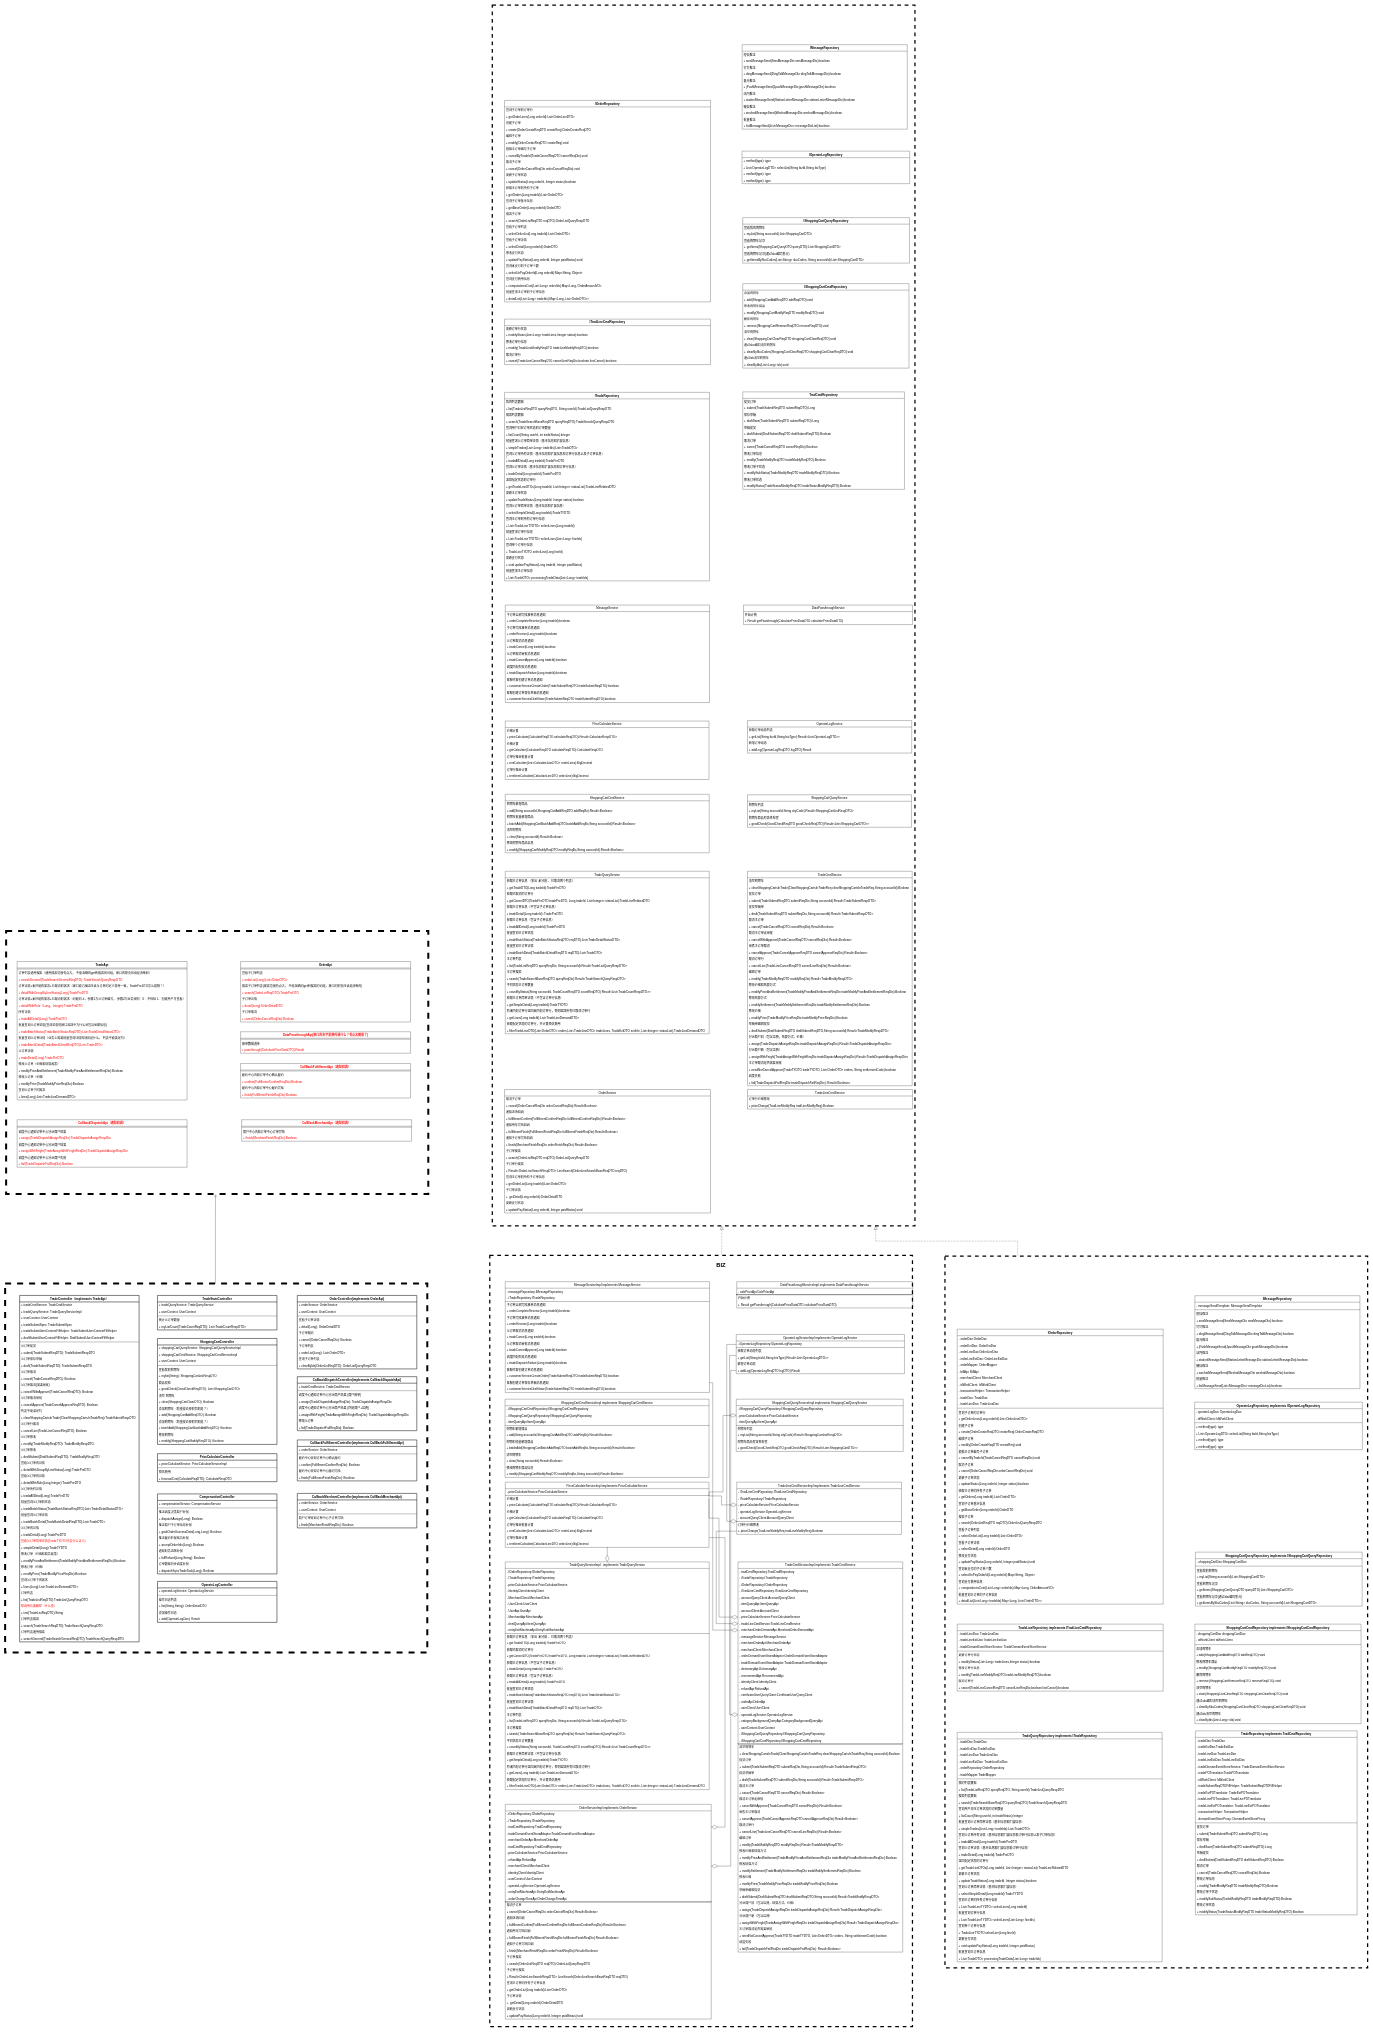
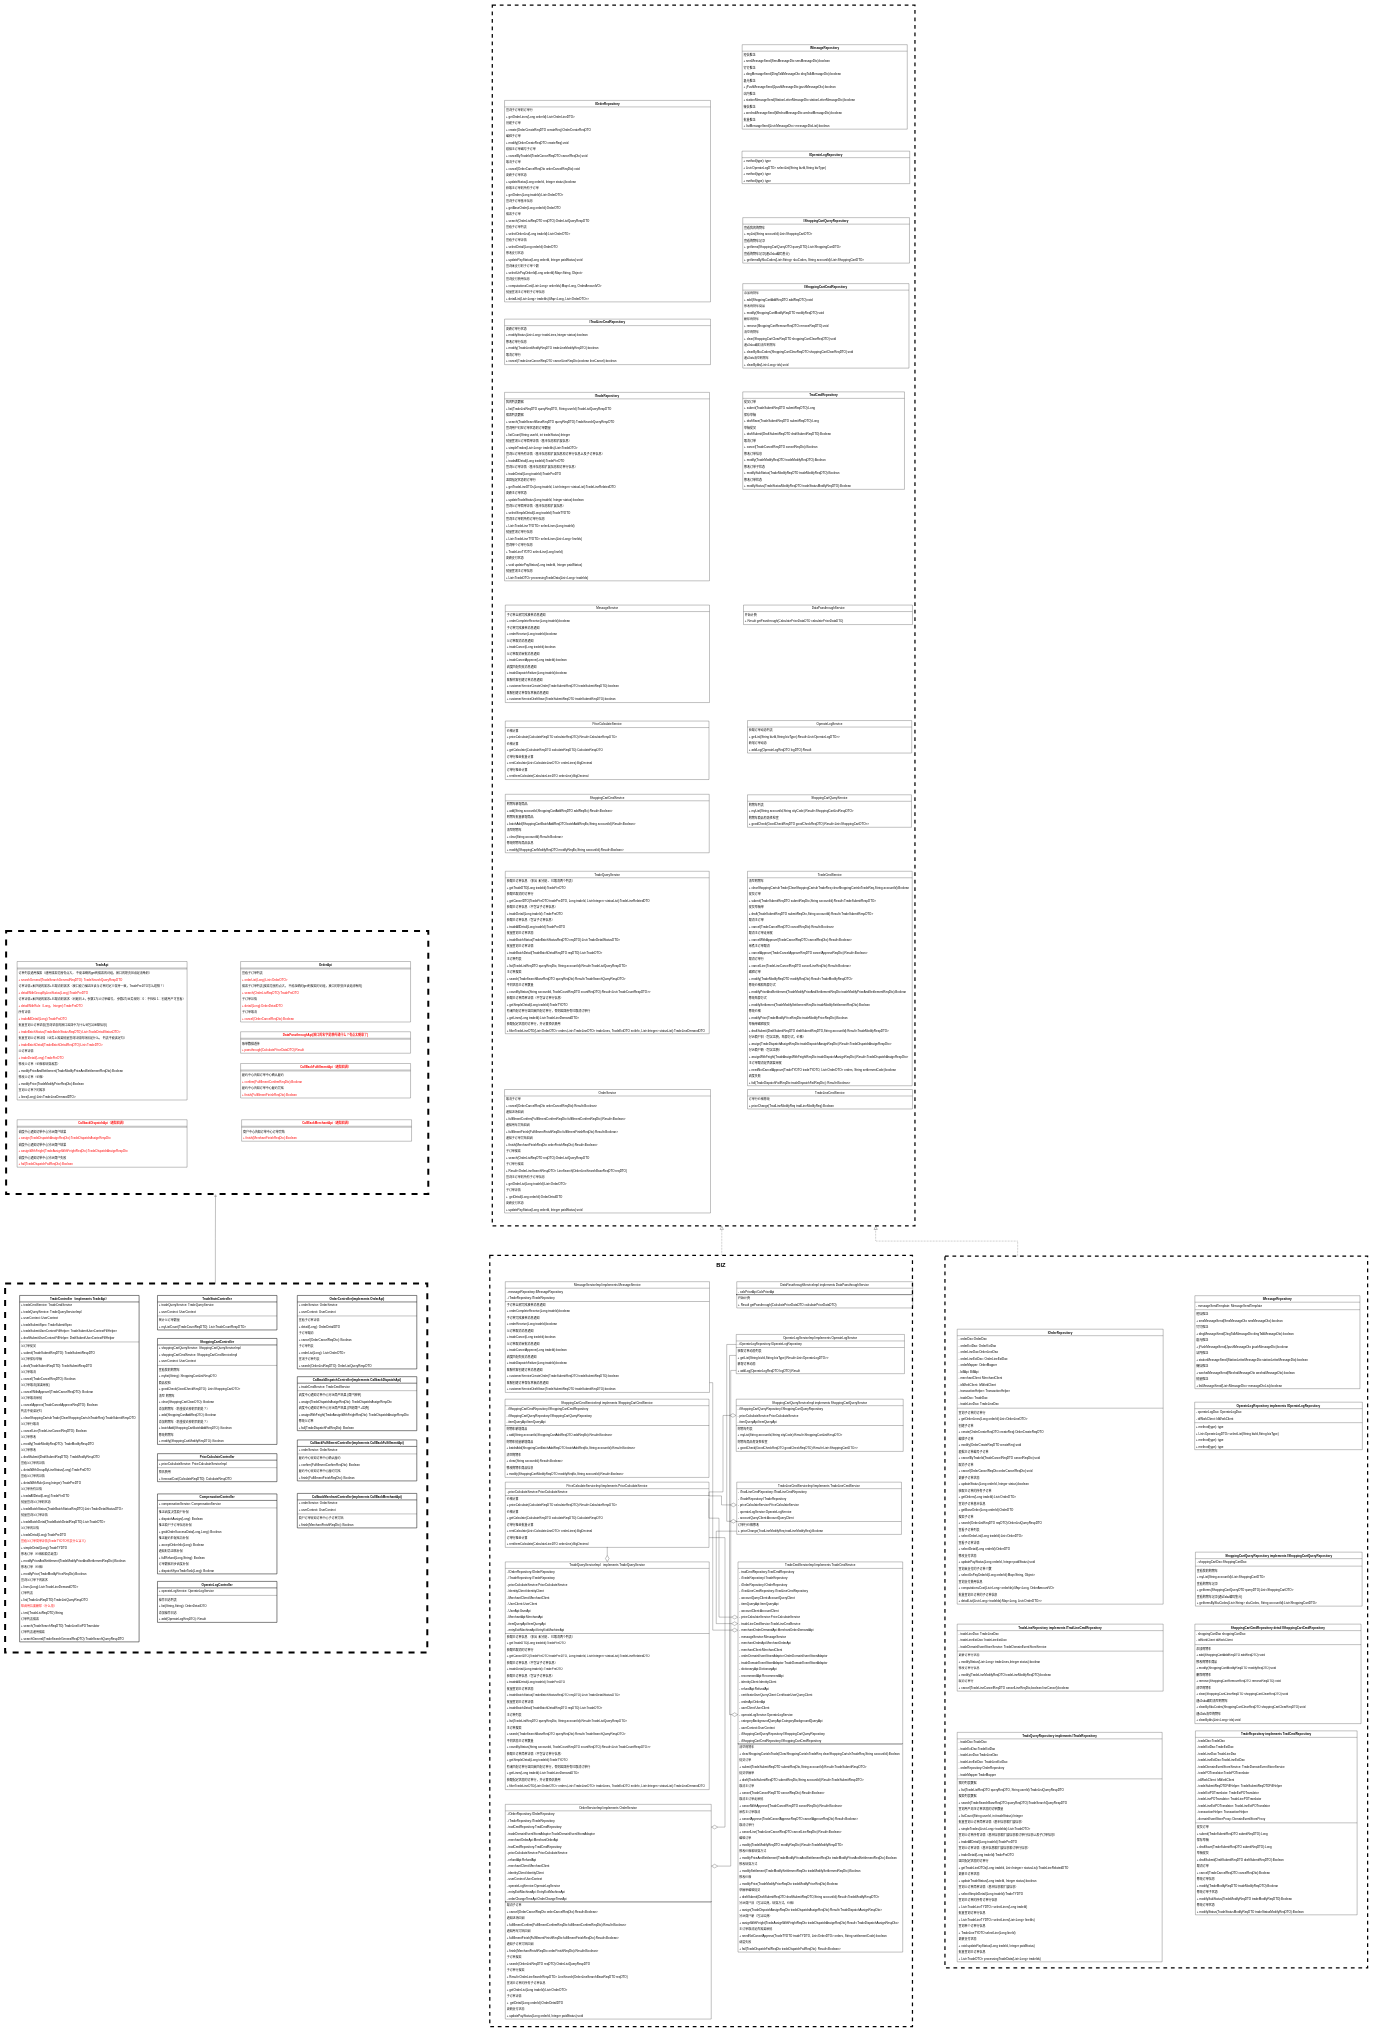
- <mxCell id="152" value="+ clearByIds(OrderListReqDTO): OrderListQueryRespDTO" style="text;strokeColor=none;fillColor=none;align=left;verticalAlign=top;spacingLeft=4;spacingRight=4;overflow=hidden;rotatable=0;points=[[0,0.5],[1,0.5]];portConstraint=eastwest;fontSize=12;" vertex="1" parent="141"><mxGeometry y="268" width="478" height="26" as="geometry" /></mxCell>
+ <mxCell id="152" value="+ search(OrderListReqDTO): OrderListQueryRespDTO" style="text;strokeColor=none;fillColor=none;align=left;verticalAlign=top;spacingLeft=4;spacingRight=4;overflow=hidden;rotatable=0;points=[[0,0.5],[1,0.5]];portConstraint=eastwest;fontSize=12;" vertex="1" parent="141"><mxGeometry y="268" width="478" height="26" as="geometry" /></mxCell>
- <mxCell id="159" value="+ add(OperateLogDao): Result" style="text;strokeColor=none;fillColor=none;align=left;verticalAlign=top;spacingLeft=4;spacingRight=4;overflow=hidden;rotatable=0;points=[[0,0.5],[1,0.5]];portConstraint=eastwest;fontSize=12;" vertex="1" parent="153"><mxGeometry y="138" width="478" height="26" as="geometry" /></mxCell>
+ <mxCell id="159" value="+ add(OperateLogReqDTO): Result" style="text;strokeColor=none;fillColor=none;align=left;verticalAlign=top;spacingLeft=4;spacingRight=4;overflow=hidden;rotatable=0;points=[[0,0.5],[1,0.5]];portConstraint=eastwest;fontSize=12;" vertex="1" parent="153"><mxGeometry y="138" width="478" height="26" as="geometry" /></mxCell>
- <mxCell id="110" value="+ search(TradeSearchReqDTO):TradeSearchQueryRespDTO" style="text;strokeColor=none;fillColor=none;align=left;verticalAlign=top;spacingLeft=4;spacingRight=4;overflow=hidden;rotatable=0;points=[[0,0.5],[1,0.5]];portConstraint=eastwest;fontSize=12;" vertex="1" parent="59"><mxGeometry y="1308" width="478" height="26" as="geometry" /></mxCell>
+ <mxCell id="110" value="+ search(TradeSearchReqDTO):TradeLineExtPOTranslator" style="text;strokeColor=none;fillColor=none;align=left;verticalAlign=top;spacingLeft=4;spacingRight=4;overflow=hidden;rotatable=0;points=[[0,0.5],[1,0.5]];portConstraint=eastwest;fontSize=12;" vertex="1" parent="59"><mxGeometry y="1308" width="478" height="26" as="geometry" /></mxCell>
- <mxCell id="725" value="ShoppingCartCmdRepository implements IShoppingCartCmdRepository" style="swimlane;fontStyle=1;align=center;verticalAlign=top;childLayout=stackLayout;horizontal=1;startSize=26;horizontalStack=0;resizeParent=1;resizeParentMax=0;resizeLast=0;collapsible=1;marginBottom=0;fontSize=12;fontColor=#000000;strokeColor=default;strokeWidth=1;" vertex="1" parent="1"><mxGeometry x="4779.75" y="6497" width="665" height="398" as="geometry" /></mxCell>
+ <mxCell id="725" value="ShoppingCartCmdRepository detail IShoppingCartCmdRepository" style="swimlane;fontStyle=1;align=center;verticalAlign=top;childLayout=stackLayout;horizontal=1;startSize=26;horizontalStack=0;resizeParent=1;resizeParentMax=0;resizeLast=0;collapsible=1;marginBottom=0;fontSize=12;fontColor=#000000;strokeColor=default;strokeWidth=1;" vertex="1" parent="1"><mxGeometry x="4779.75" y="6497" width="665" height="398" as="geometry" /></mxCell>
